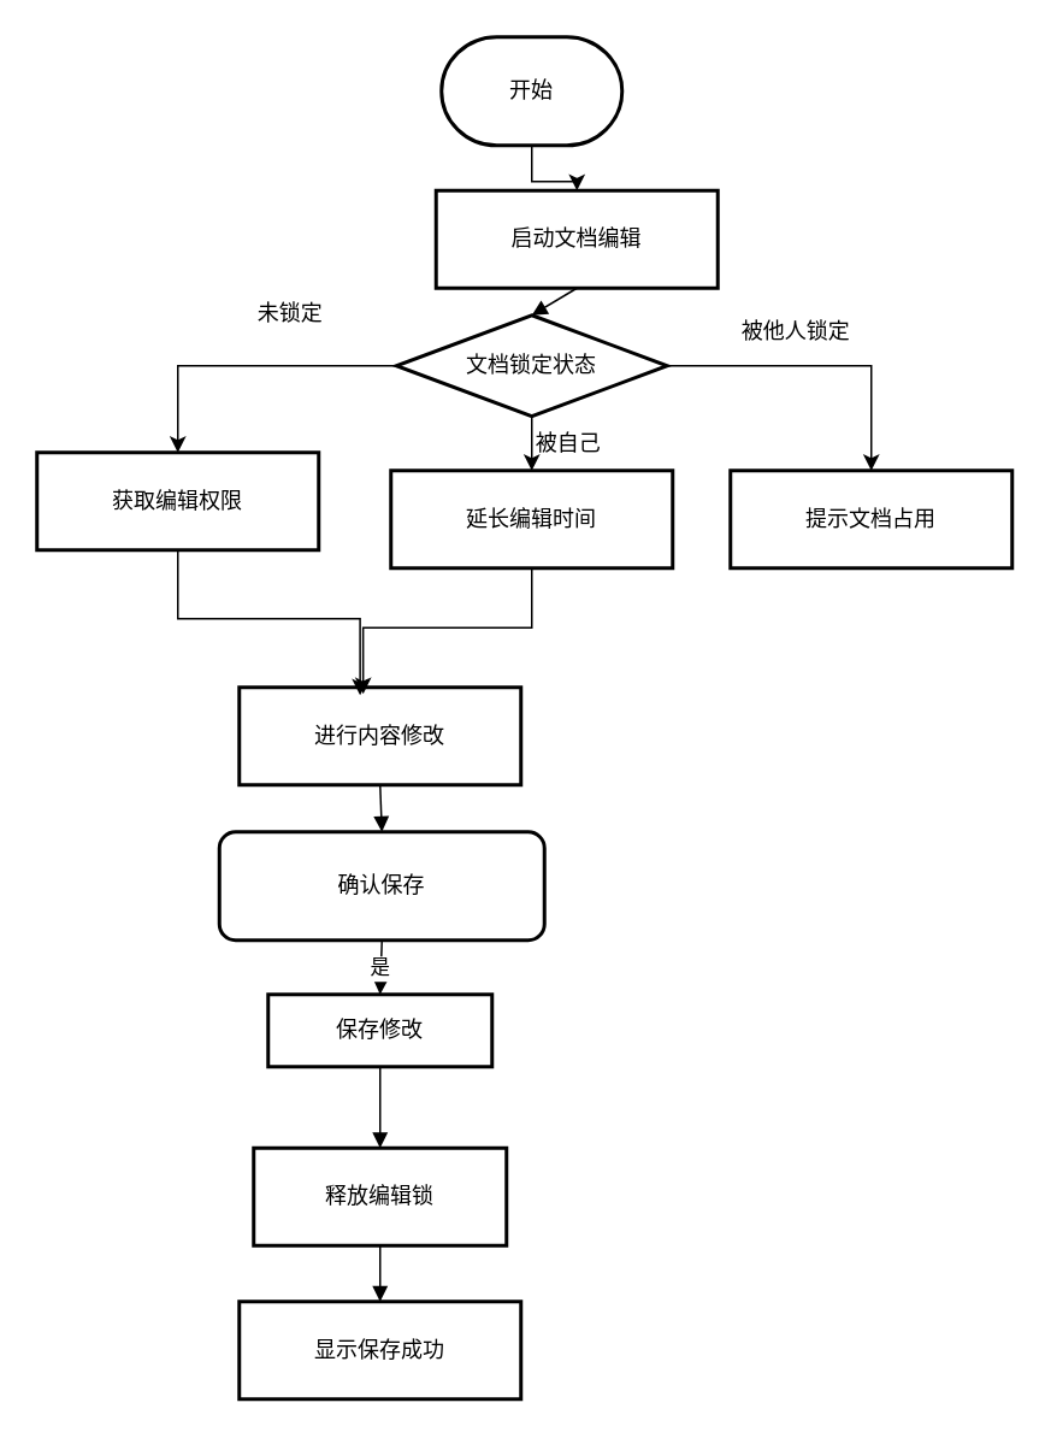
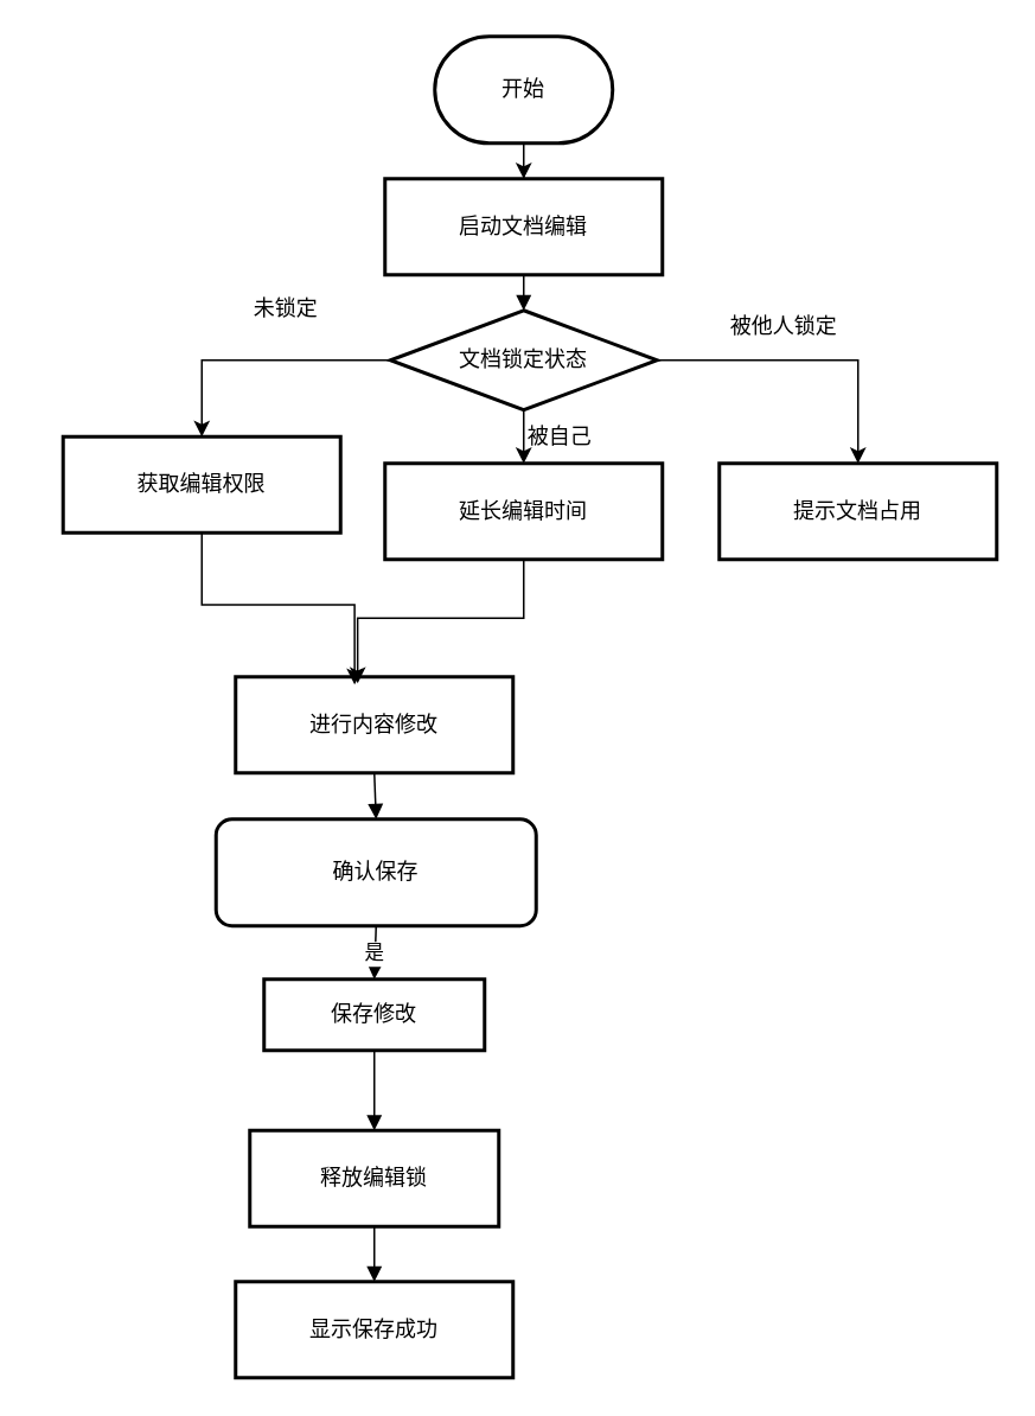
- <mxCell id="2" value="启动文档编辑" style="whiteSpace=wrap;strokeWidth=2;" vertex="1" parent="1"><mxGeometry x="241" y="105" width="156" height="54" as="geometry" /></mxCell>
+ <mxCell id="2" value="启动文档编辑" style="whiteSpace=wrap;strokeWidth=2;" vertex="1" parent="1"><mxGeometry x="216" y="100" width="156" height="54" as="geometry" /></mxCell>
- <mxCell id="7" value="获取编辑权限" style="whiteSpace=wrap;strokeWidth=2;" vertex="1" parent="1"><mxGeometry x="20" y="250" width="156" height="54" as="geometry" /></mxCell>
+ <mxCell id="7" value="获取编辑权限" style="whiteSpace=wrap;strokeWidth=2;" vertex="1" parent="1"><mxGeometry x="35" y="245" width="156" height="54" as="geometry" /></mxCell>
